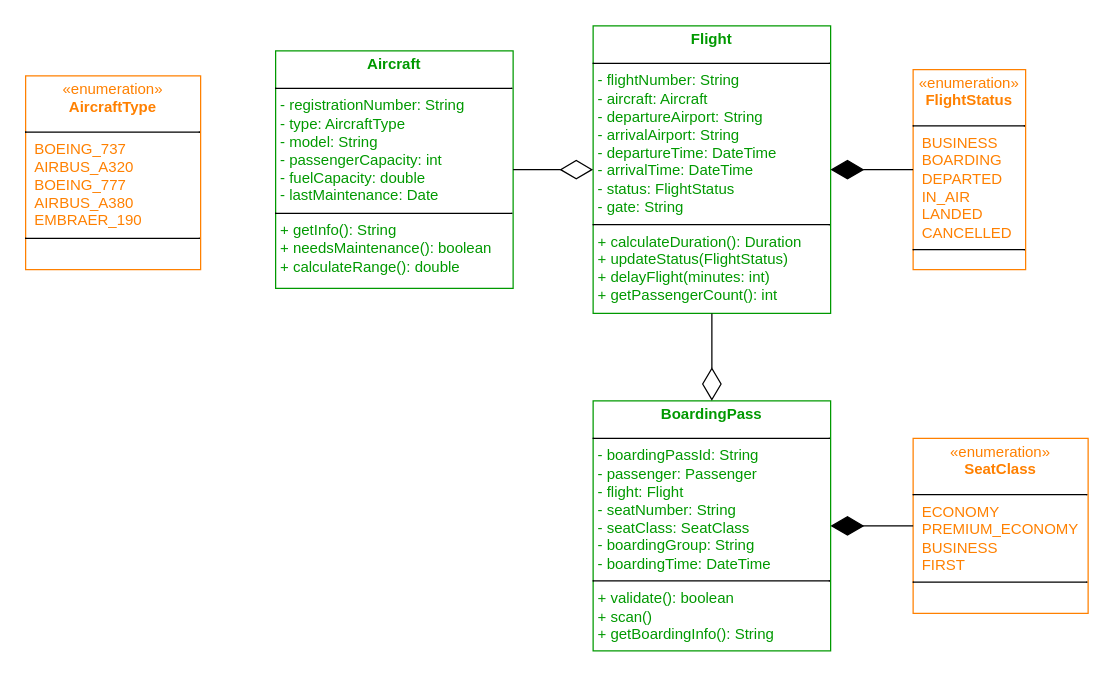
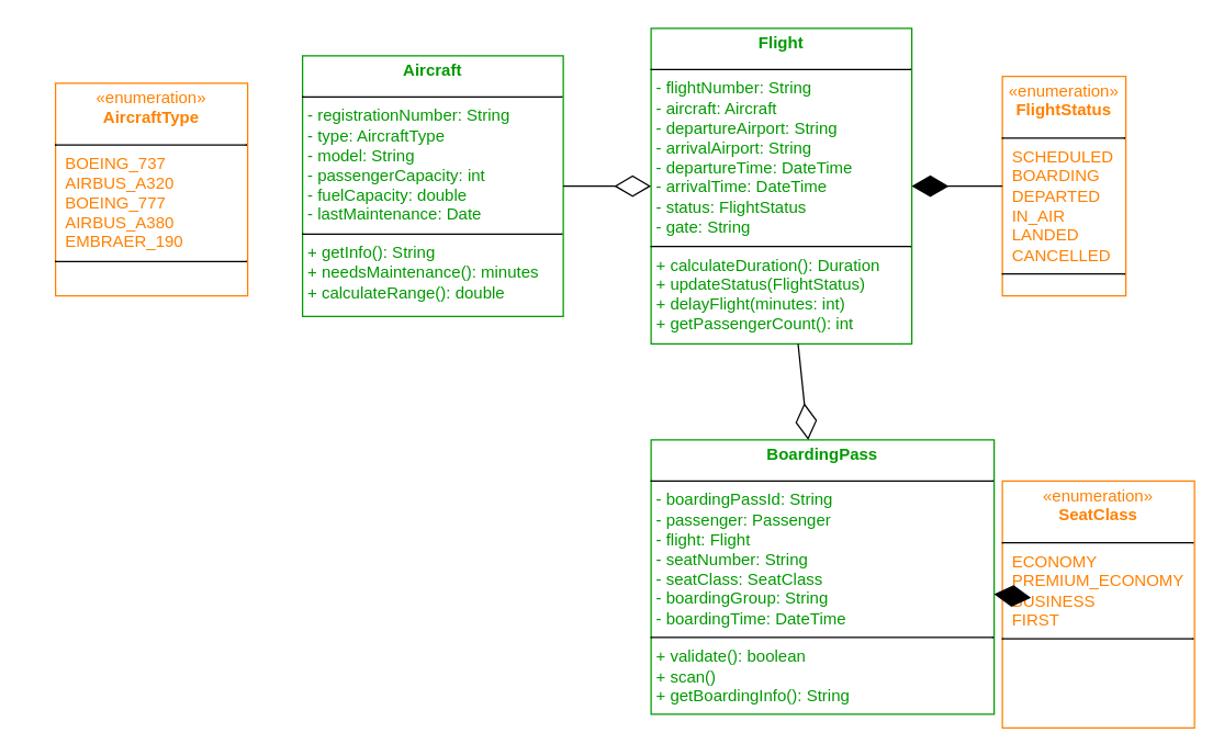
- <mxCell id="2" value="&lt;p style=&quot;margin:0px;margin-top:4px;text-align:center;&quot;&gt;&lt;/p&gt;&lt;div style=&quot;text-align: center;&quot;&gt;&lt;font style=&quot;color: rgb(0, 153, 0);&quot;&gt;&lt;b style=&quot;&quot;&gt;Aircraft&lt;/b&gt;&lt;/font&gt;&lt;/div&gt;&lt;p&gt;&lt;/p&gt;&lt;hr size=&quot;1&quot; style=&quot;border-style:solid;&quot;&gt;&lt;p style=&quot;margin:0px;margin-left:4px;&quot;&gt;&lt;font style=&quot;color: rgb(0, 153, 0);&quot;&gt;- registrationNumber: String&lt;br&gt;- type: AircraftType&lt;/font&gt;&lt;/p&gt;&lt;p style=&quot;margin:0px;margin-left:4px;&quot;&gt;&lt;font style=&quot;color: rgb(0, 153, 0);&quot;&gt;- model: String&lt;br&gt;&lt;/font&gt;&lt;/p&gt;&lt;p style=&quot;margin:0px;margin-left:4px;&quot;&gt;&lt;font style=&quot;color: rgb(0, 153, 0);&quot;&gt;- passengerCapacity: int&lt;/font&gt;&lt;/p&gt;&lt;p style=&quot;margin:0px;margin-left:4px;&quot;&gt;&lt;font style=&quot;color: rgb(0, 153, 0);&quot;&gt;- fuelCapacity: double&lt;/font&gt;&lt;/p&gt;&lt;p style=&quot;margin:0px;margin-left:4px;&quot;&gt;&lt;font style=&quot;color: rgb(0, 153, 0);&quot;&gt;- lastMaintenance: Date&lt;/font&gt;&lt;/p&gt;&lt;hr size=&quot;1&quot; style=&quot;border-style:solid;&quot;&gt;&lt;p style=&quot;margin:0px;margin-left:4px;&quot;&gt;&lt;font style=&quot;color: rgb(0, 153, 0);&quot;&gt;+ getInfo(): String&lt;/font&gt;&lt;/p&gt;&lt;p style=&quot;margin:0px;margin-left:4px;&quot;&gt;&lt;font style=&quot;color: rgb(0, 153, 0);&quot;&gt;+ needsMaintenance(): boolean&lt;/font&gt;&lt;/p&gt;&lt;p style=&quot;margin:0px;margin-left:4px;&quot;&gt;&lt;font style=&quot;color: rgb(0, 153, 0);&quot;&gt;+ calculateRange(): double&lt;/font&gt;&lt;/p&gt;" style="verticalAlign=top;align=left;overflow=fill;html=1;whiteSpace=wrap;strokeColor=#009900;" parent="1" vertex="1"><mxGeometry x="220" y="40" width="190" height="190" as="geometry" /></mxCell>
+ <mxCell id="2" value="&lt;p style=&quot;margin:0px;margin-top:4px;text-align:center;&quot;&gt;&lt;/p&gt;&lt;div style=&quot;text-align: center;&quot;&gt;&lt;font style=&quot;color: rgb(0, 153, 0);&quot;&gt;&lt;b style=&quot;&quot;&gt;Aircraft&lt;/b&gt;&lt;/font&gt;&lt;/div&gt;&lt;p&gt;&lt;/p&gt;&lt;hr size=&quot;1&quot; style=&quot;border-style:solid;&quot;&gt;&lt;p style=&quot;margin:0px;margin-left:4px;&quot;&gt;&lt;font style=&quot;color: rgb(0, 153, 0);&quot;&gt;- registrationNumber: String&lt;br&gt;- type: AircraftType&lt;/font&gt;&lt;/p&gt;&lt;p style=&quot;margin:0px;margin-left:4px;&quot;&gt;&lt;font style=&quot;color: rgb(0, 153, 0);&quot;&gt;- model: String&lt;br&gt;&lt;/font&gt;&lt;/p&gt;&lt;p style=&quot;margin:0px;margin-left:4px;&quot;&gt;&lt;font style=&quot;color: rgb(0, 153, 0);&quot;&gt;- passengerCapacity: int&lt;/font&gt;&lt;/p&gt;&lt;p style=&quot;margin:0px;margin-left:4px;&quot;&gt;&lt;font style=&quot;color: rgb(0, 153, 0);&quot;&gt;- fuelCapacity: double&lt;/font&gt;&lt;/p&gt;&lt;p style=&quot;margin:0px;margin-left:4px;&quot;&gt;&lt;font style=&quot;color: rgb(0, 153, 0);&quot;&gt;- lastMaintenance: Date&lt;/font&gt;&lt;/p&gt;&lt;hr size=&quot;1&quot; style=&quot;border-style:solid;&quot;&gt;&lt;p style=&quot;margin:0px;margin-left:4px;&quot;&gt;&lt;font style=&quot;color: rgb(0, 153, 0);&quot;&gt;+ getInfo(): String&lt;/font&gt;&lt;/p&gt;&lt;p style=&quot;margin:0px;margin-left:4px;&quot;&gt;&lt;font style=&quot;color: rgb(0, 153, 0);&quot;&gt;+ needsMaintenance(): minutes&lt;/font&gt;&lt;/p&gt;&lt;p style=&quot;margin:0px;margin-left:4px;&quot;&gt;&lt;font style=&quot;color: rgb(0, 153, 0);&quot;&gt;+ calculateRange(): double&lt;/font&gt;&lt;/p&gt;" style="verticalAlign=top;align=left;overflow=fill;html=1;whiteSpace=wrap;strokeColor=#009900;" parent="1" vertex="1"><mxGeometry x="220" y="40" width="190" height="190" as="geometry" /></mxCell>
- <mxCell id="4" value="&lt;p style=&quot;margin:0px;margin-top:4px;text-align:center;&quot;&gt;&lt;/p&gt;&lt;div style=&quot;text-align: center;&quot;&gt;&lt;font style=&quot;color: rgb(255, 128, 0);&quot;&gt;&lt;span style=&quot;background-color: transparent; text-align: left;&quot;&gt;«enumeration&lt;/span&gt;&lt;span style=&quot;background-color: transparent; text-align: left;&quot;&gt;»&lt;/span&gt;&lt;/font&gt;&lt;/div&gt;&lt;div style=&quot;text-align: center;&quot;&gt;&lt;b style=&quot;background-color: transparent;&quot;&gt;&lt;font style=&quot;color: rgb(255, 128, 0);&quot;&gt;FlightStatus&lt;/font&gt;&lt;/b&gt;&lt;/div&gt;&lt;p&gt;&lt;/p&gt;&lt;hr size=&quot;1&quot; style=&quot;border-style:solid;&quot;&gt;&lt;p style=&quot;margin:0px;margin-left:4px;&quot;&gt;&lt;font style=&quot;color: rgb(255, 128, 0);&quot;&gt;&amp;nbsp;BUSINESS&lt;br&gt;&lt;/font&gt;&lt;/p&gt;&lt;p style=&quot;margin:0px;margin-left:4px;&quot;&gt;&lt;font style=&quot;color: rgb(255, 128, 0);&quot;&gt;&amp;nbsp;BOARDING&lt;br&gt;&amp;nbsp;DEPARTED&lt;br&gt;&amp;nbsp;IN_AIR&lt;br&gt;&amp;nbsp;LANDED&lt;br&gt;&amp;nbsp;CANCELLED&amp;nbsp;&lt;br&gt;&lt;/font&gt;&lt;/p&gt;&lt;hr size=&quot;1&quot; style=&quot;border-style:solid;&quot;&gt;&lt;p style=&quot;margin:0px;margin-left:4px;&quot;&gt;&lt;br&gt;&lt;/p&gt;" style="verticalAlign=top;align=left;overflow=fill;html=1;whiteSpace=wrap;strokeColor=#FF8000;" vertex="1" parent="1"><mxGeometry x="730" y="55" width="90" height="160" as="geometry" /></mxCell>
+ <mxCell id="4" value="&lt;p style=&quot;margin:0px;margin-top:4px;text-align:center;&quot;&gt;&lt;/p&gt;&lt;div style=&quot;text-align: center;&quot;&gt;&lt;font style=&quot;color: rgb(255, 128, 0);&quot;&gt;&lt;span style=&quot;background-color: transparent; text-align: left;&quot;&gt;«enumeration&lt;/span&gt;&lt;span style=&quot;background-color: transparent; text-align: left;&quot;&gt;»&lt;/span&gt;&lt;/font&gt;&lt;/div&gt;&lt;div style=&quot;text-align: center;&quot;&gt;&lt;b style=&quot;background-color: transparent;&quot;&gt;&lt;font style=&quot;color: rgb(255, 128, 0);&quot;&gt;FlightStatus&lt;/font&gt;&lt;/b&gt;&lt;/div&gt;&lt;p&gt;&lt;/p&gt;&lt;hr size=&quot;1&quot; style=&quot;border-style:solid;&quot;&gt;&lt;p style=&quot;margin:0px;margin-left:4px;&quot;&gt;&lt;font style=&quot;color: rgb(255, 128, 0);&quot;&gt;&amp;nbsp;SCHEDULED&lt;br&gt;&lt;/font&gt;&lt;/p&gt;&lt;p style=&quot;margin:0px;margin-left:4px;&quot;&gt;&lt;font style=&quot;color: rgb(255, 128, 0);&quot;&gt;&amp;nbsp;BOARDING&lt;br&gt;&amp;nbsp;DEPARTED&lt;br&gt;&amp;nbsp;IN_AIR&lt;br&gt;&amp;nbsp;LANDED&lt;br&gt;&amp;nbsp;CANCELLED&amp;nbsp;&lt;br&gt;&lt;/font&gt;&lt;/p&gt;&lt;hr size=&quot;1&quot; style=&quot;border-style:solid;&quot;&gt;&lt;p style=&quot;margin:0px;margin-left:4px;&quot;&gt;&lt;br&gt;&lt;/p&gt;" style="verticalAlign=top;align=left;overflow=fill;html=1;whiteSpace=wrap;strokeColor=#FF8000;" vertex="1" parent="1"><mxGeometry x="730" y="55" width="90" height="160" as="geometry" /></mxCell>
- <mxCell id="11" value="&lt;p style=&quot;margin:0px;margin-top:4px;text-align:center;&quot;&gt;&lt;/p&gt;&lt;div style=&quot;text-align: center;&quot;&gt;&lt;font style=&quot;color: rgb(255, 128, 0);&quot;&gt;&lt;span style=&quot;background-color: transparent; text-align: left;&quot;&gt;«enumeration&lt;/span&gt;&lt;span style=&quot;background-color: transparent; text-align: left;&quot;&gt;»&lt;/span&gt;&lt;/font&gt;&lt;/div&gt;&lt;div style=&quot;text-align: center;&quot;&gt;&lt;b style=&quot;background-color: transparent;&quot;&gt;&lt;font style=&quot;color: rgb(255, 128, 0);&quot;&gt;AircraftType&lt;/font&gt;&lt;/b&gt;&lt;/div&gt;&lt;p&gt;&lt;/p&gt;&lt;hr size=&quot;1&quot; style=&quot;border-style:solid;&quot;&gt;&lt;p style=&quot;margin:0px;margin-left:4px;&quot;&gt;&lt;font style=&quot;color: rgb(255, 128, 0);&quot;&gt;&amp;nbsp;BOEING_737&lt;br&gt;&lt;/font&gt;&lt;/p&gt;&lt;p style=&quot;margin:0px;margin-left:4px;&quot;&gt;&lt;font style=&quot;color: rgb(255, 128, 0);&quot;&gt;&amp;nbsp;AIRBUS_A320&lt;br&gt;&amp;nbsp;BOEING_777&lt;br&gt;&amp;nbsp;AIRBUS_A380&lt;/font&gt;&lt;/p&gt;&lt;p style=&quot;margin:0px;margin-left:4px;&quot;&gt;&lt;font style=&quot;color: rgb(255, 128, 0);&quot;&gt;&amp;nbsp;EMBRAER_190&lt;/font&gt;&lt;/p&gt;&lt;hr size=&quot;1&quot; style=&quot;border-style:solid;&quot;&gt;&lt;p style=&quot;margin:0px;margin-left:4px;&quot;&gt;&lt;br&gt;&lt;/p&gt;" style="verticalAlign=top;align=left;overflow=fill;html=1;whiteSpace=wrap;strokeColor=#FF8000;" vertex="1" parent="1"><mxGeometry x="20" y="60" width="140" height="155" as="geometry" /></mxCell>
+ <mxCell id="11" value="&lt;p style=&quot;margin:0px;margin-top:4px;text-align:center;&quot;&gt;&lt;/p&gt;&lt;div style=&quot;text-align: center;&quot;&gt;&lt;font style=&quot;color: rgb(255, 128, 0);&quot;&gt;&lt;span style=&quot;background-color: transparent; text-align: left;&quot;&gt;«enumeration&lt;/span&gt;&lt;span style=&quot;background-color: transparent; text-align: left;&quot;&gt;»&lt;/span&gt;&lt;/font&gt;&lt;/div&gt;&lt;div style=&quot;text-align: center;&quot;&gt;&lt;b style=&quot;background-color: transparent;&quot;&gt;&lt;font style=&quot;color: rgb(255, 128, 0);&quot;&gt;AircraftType&lt;/font&gt;&lt;/b&gt;&lt;/div&gt;&lt;p&gt;&lt;/p&gt;&lt;hr size=&quot;1&quot; style=&quot;border-style:solid;&quot;&gt;&lt;p style=&quot;margin:0px;margin-left:4px;&quot;&gt;&lt;font style=&quot;color: rgb(255, 128, 0);&quot;&gt;&amp;nbsp;BOEING_737&lt;br&gt;&lt;/font&gt;&lt;/p&gt;&lt;p style=&quot;margin:0px;margin-left:4px;&quot;&gt;&lt;font style=&quot;color: rgb(255, 128, 0);&quot;&gt;&amp;nbsp;AIRBUS_A320&lt;br&gt;&amp;nbsp;BOEING_777&lt;br&gt;&amp;nbsp;AIRBUS_A380&lt;/font&gt;&lt;/p&gt;&lt;p style=&quot;margin:0px;margin-left:4px;&quot;&gt;&lt;font style=&quot;color: rgb(255, 128, 0);&quot;&gt;&amp;nbsp;EMBRAER_190&lt;/font&gt;&lt;/p&gt;&lt;hr size=&quot;1&quot; style=&quot;border-style:solid;&quot;&gt;&lt;p style=&quot;margin:0px;margin-left:4px;&quot;&gt;&lt;br&gt;&lt;/p&gt;" style="verticalAlign=top;align=left;overflow=fill;html=1;whiteSpace=wrap;strokeColor=#FF8000;" vertex="1" parent="1"><mxGeometry x="40" y="60" width="140" height="155" as="geometry" /></mxCell>
- <mxCell id="7" value="&lt;p style=&quot;margin:0px;margin-top:4px;text-align:center;&quot;&gt;&lt;/p&gt;&lt;div style=&quot;text-align: center;&quot;&gt;&lt;font color=&quot;#009900&quot;&gt;&lt;b&gt;BoardingPass&lt;/b&gt;&lt;/font&gt;&lt;/div&gt;&lt;p&gt;&lt;/p&gt;&lt;hr size=&quot;1&quot; style=&quot;border-style:solid;&quot;&gt;&lt;p style=&quot;margin:0px;margin-left:4px;&quot;&gt;&lt;font style=&quot;color: rgb(0, 153, 0);&quot;&gt;- boardingPassId: String&lt;br&gt;- passenger: Passenger&lt;/font&gt;&lt;/p&gt;&lt;p style=&quot;margin:0px;margin-left:4px;&quot;&gt;&lt;font style=&quot;color: rgb(0, 153, 0);&quot;&gt;- flight: Flight&lt;br&gt;&lt;/font&gt;&lt;/p&gt;&lt;p style=&quot;margin:0px;margin-left:4px;&quot;&gt;&lt;font style=&quot;color: rgb(0, 153, 0);&quot;&gt;- seatNumber: String&lt;/font&gt;&lt;/p&gt;&lt;p style=&quot;margin:0px;margin-left:4px;&quot;&gt;&lt;font style=&quot;color: rgb(0, 153, 0);&quot;&gt;- seatClass: SeatClass&lt;/font&gt;&lt;/p&gt;&lt;p style=&quot;margin:0px;margin-left:4px;&quot;&gt;&lt;font style=&quot;color: rgb(0, 153, 0);&quot;&gt;- boardingGroup: String&lt;/font&gt;&lt;/p&gt;&lt;p style=&quot;margin:0px;margin-left:4px;&quot;&gt;&lt;font style=&quot;color: rgb(0, 153, 0);&quot;&gt;- boardingTime: DateTime&lt;br&gt;&lt;/font&gt;&lt;/p&gt;&lt;hr size=&quot;1&quot; style=&quot;border-style:solid;&quot;&gt;&lt;p style=&quot;margin:0px;margin-left:4px;&quot;&gt;&lt;font style=&quot;color: rgb(0, 153, 0);&quot;&gt;+ validate(): boolean&lt;/font&gt;&lt;/p&gt;&lt;p style=&quot;margin:0px;margin-left:4px;&quot;&gt;&lt;font style=&quot;color: rgb(0, 153, 0);&quot;&gt;+ scan()&lt;/font&gt;&lt;/p&gt;&lt;p style=&quot;margin:0px;margin-left:4px;&quot;&gt;&lt;font style=&quot;color: rgb(0, 153, 0);&quot;&gt;+ getBoardingInfo(): String&lt;/font&gt;&lt;/p&gt;&lt;p style=&quot;margin:0px;margin-left:4px;&quot;&gt;&lt;font style=&quot;color: rgb(0, 153, 0);&quot;&gt;&lt;br&gt;&lt;/font&gt;&lt;/p&gt;" style="verticalAlign=top;align=left;overflow=fill;html=1;whiteSpace=wrap;strokeColor=#009900;" vertex="1" parent="1"><mxGeometry x="474" y="320" width="190" height="200" as="geometry" /></mxCell>
+ <mxCell id="7" value="&lt;p style=&quot;margin:0px;margin-top:4px;text-align:center;&quot;&gt;&lt;/p&gt;&lt;div style=&quot;text-align: center;&quot;&gt;&lt;font color=&quot;#009900&quot;&gt;&lt;b&gt;BoardingPass&lt;/b&gt;&lt;/font&gt;&lt;/div&gt;&lt;p&gt;&lt;/p&gt;&lt;hr size=&quot;1&quot; style=&quot;border-style:solid;&quot;&gt;&lt;p style=&quot;margin:0px;margin-left:4px;&quot;&gt;&lt;font style=&quot;color: rgb(0, 153, 0);&quot;&gt;- boardingPassId: String&lt;br&gt;- passenger: Passenger&lt;/font&gt;&lt;/p&gt;&lt;p style=&quot;margin:0px;margin-left:4px;&quot;&gt;&lt;font style=&quot;color: rgb(0, 153, 0);&quot;&gt;- flight: Flight&lt;br&gt;&lt;/font&gt;&lt;/p&gt;&lt;p style=&quot;margin:0px;margin-left:4px;&quot;&gt;&lt;font style=&quot;color: rgb(0, 153, 0);&quot;&gt;- seatNumber: String&lt;/font&gt;&lt;/p&gt;&lt;p style=&quot;margin:0px;margin-left:4px;&quot;&gt;&lt;font style=&quot;color: rgb(0, 153, 0);&quot;&gt;- seatClass: SeatClass&lt;/font&gt;&lt;/p&gt;&lt;p style=&quot;margin:0px;margin-left:4px;&quot;&gt;&lt;font style=&quot;color: rgb(0, 153, 0);&quot;&gt;- boardingGroup: String&lt;/font&gt;&lt;/p&gt;&lt;p style=&quot;margin:0px;margin-left:4px;&quot;&gt;&lt;font style=&quot;color: rgb(0, 153, 0);&quot;&gt;- boardingTime: DateTime&lt;br&gt;&lt;/font&gt;&lt;/p&gt;&lt;hr size=&quot;1&quot; style=&quot;border-style:solid;&quot;&gt;&lt;p style=&quot;margin:0px;margin-left:4px;&quot;&gt;&lt;font style=&quot;color: rgb(0, 153, 0);&quot;&gt;+ validate(): boolean&lt;/font&gt;&lt;/p&gt;&lt;p style=&quot;margin:0px;margin-left:4px;&quot;&gt;&lt;font style=&quot;color: rgb(0, 153, 0);&quot;&gt;+ scan()&lt;/font&gt;&lt;/p&gt;&lt;p style=&quot;margin:0px;margin-left:4px;&quot;&gt;&lt;font style=&quot;color: rgb(0, 153, 0);&quot;&gt;+ getBoardingInfo(): String&lt;/font&gt;&lt;/p&gt;&lt;p style=&quot;margin:0px;margin-left:4px;&quot;&gt;&lt;font style=&quot;color: rgb(0, 153, 0);&quot;&gt;&lt;br&gt;&lt;/font&gt;&lt;/p&gt;" style="verticalAlign=top;align=left;overflow=fill;html=1;whiteSpace=wrap;strokeColor=#009900;" vertex="1" parent="1"><mxGeometry x="474" y="320" width="250" height="200" as="geometry" /></mxCell>
- <mxCell id="8" value="&lt;p style=&quot;margin:0px;margin-top:4px;text-align:center;&quot;&gt;&lt;/p&gt;&lt;div style=&quot;text-align: center;&quot;&gt;&lt;font style=&quot;color: rgb(255, 128, 0);&quot;&gt;&lt;span style=&quot;background-color: transparent; text-align: left;&quot;&gt;«enumeration&lt;/span&gt;&lt;span style=&quot;background-color: transparent; text-align: left;&quot;&gt;»&lt;/span&gt;&lt;/font&gt;&lt;/div&gt;&lt;div style=&quot;text-align: center;&quot;&gt;&lt;b style=&quot;background-color: transparent;&quot;&gt;&lt;font style=&quot;color: rgb(255, 128, 0);&quot;&gt;SeatClass&lt;/font&gt;&lt;/b&gt;&lt;/div&gt;&lt;p&gt;&lt;/p&gt;&lt;hr size=&quot;1&quot; style=&quot;border-style:solid;&quot;&gt;&lt;p style=&quot;margin:0px;margin-left:4px;&quot;&gt;&lt;font style=&quot;color: rgb(255, 128, 0);&quot;&gt;&amp;nbsp;ECONOMY&lt;br&gt;&lt;/font&gt;&lt;/p&gt;&lt;p style=&quot;margin:0px;margin-left:4px;&quot;&gt;&lt;font style=&quot;color: rgb(255, 128, 0);&quot;&gt;&amp;nbsp;PREMIUM_ECONOMY&lt;br&gt;&amp;nbsp;BUSINESS&lt;br&gt;&amp;nbsp;FIRST&lt;br&gt;&lt;/font&gt;&lt;/p&gt;&lt;hr size=&quot;1&quot; style=&quot;border-style:solid;&quot;&gt;&lt;p style=&quot;margin:0px;margin-left:4px;&quot;&gt;&lt;br&gt;&lt;/p&gt;" style="verticalAlign=top;align=left;overflow=fill;html=1;whiteSpace=wrap;strokeColor=#FF8000;" vertex="1" parent="1"><mxGeometry x="730" y="350" width="140" height="140" as="geometry" /></mxCell>
+ <mxCell id="8" value="&lt;p style=&quot;margin:0px;margin-top:4px;text-align:center;&quot;&gt;&lt;/p&gt;&lt;div style=&quot;text-align: center;&quot;&gt;&lt;font style=&quot;color: rgb(255, 128, 0);&quot;&gt;&lt;span style=&quot;background-color: transparent; text-align: left;&quot;&gt;«enumeration&lt;/span&gt;&lt;span style=&quot;background-color: transparent; text-align: left;&quot;&gt;»&lt;/span&gt;&lt;/font&gt;&lt;/div&gt;&lt;div style=&quot;text-align: center;&quot;&gt;&lt;b style=&quot;background-color: transparent;&quot;&gt;&lt;font style=&quot;color: rgb(255, 128, 0);&quot;&gt;SeatClass&lt;/font&gt;&lt;/b&gt;&lt;/div&gt;&lt;p&gt;&lt;/p&gt;&lt;hr size=&quot;1&quot; style=&quot;border-style:solid;&quot;&gt;&lt;p style=&quot;margin:0px;margin-left:4px;&quot;&gt;&lt;font style=&quot;color: rgb(255, 128, 0);&quot;&gt;&amp;nbsp;ECONOMY&lt;br&gt;&lt;/font&gt;&lt;/p&gt;&lt;p style=&quot;margin:0px;margin-left:4px;&quot;&gt;&lt;font style=&quot;color: rgb(255, 128, 0);&quot;&gt;&amp;nbsp;PREMIUM_ECONOMY&lt;br&gt;&amp;nbsp;BUSINESS&lt;br&gt;&amp;nbsp;FIRST&lt;br&gt;&lt;/font&gt;&lt;/p&gt;&lt;hr size=&quot;1&quot; style=&quot;border-style:solid;&quot;&gt;&lt;p style=&quot;margin:0px;margin-left:4px;&quot;&gt;&lt;br&gt;&lt;/p&gt;" style="verticalAlign=top;align=left;overflow=fill;html=1;whiteSpace=wrap;strokeColor=#FF8000;" vertex="1" parent="1"><mxGeometry x="730" y="350" width="140" height="180" as="geometry" /></mxCell>
